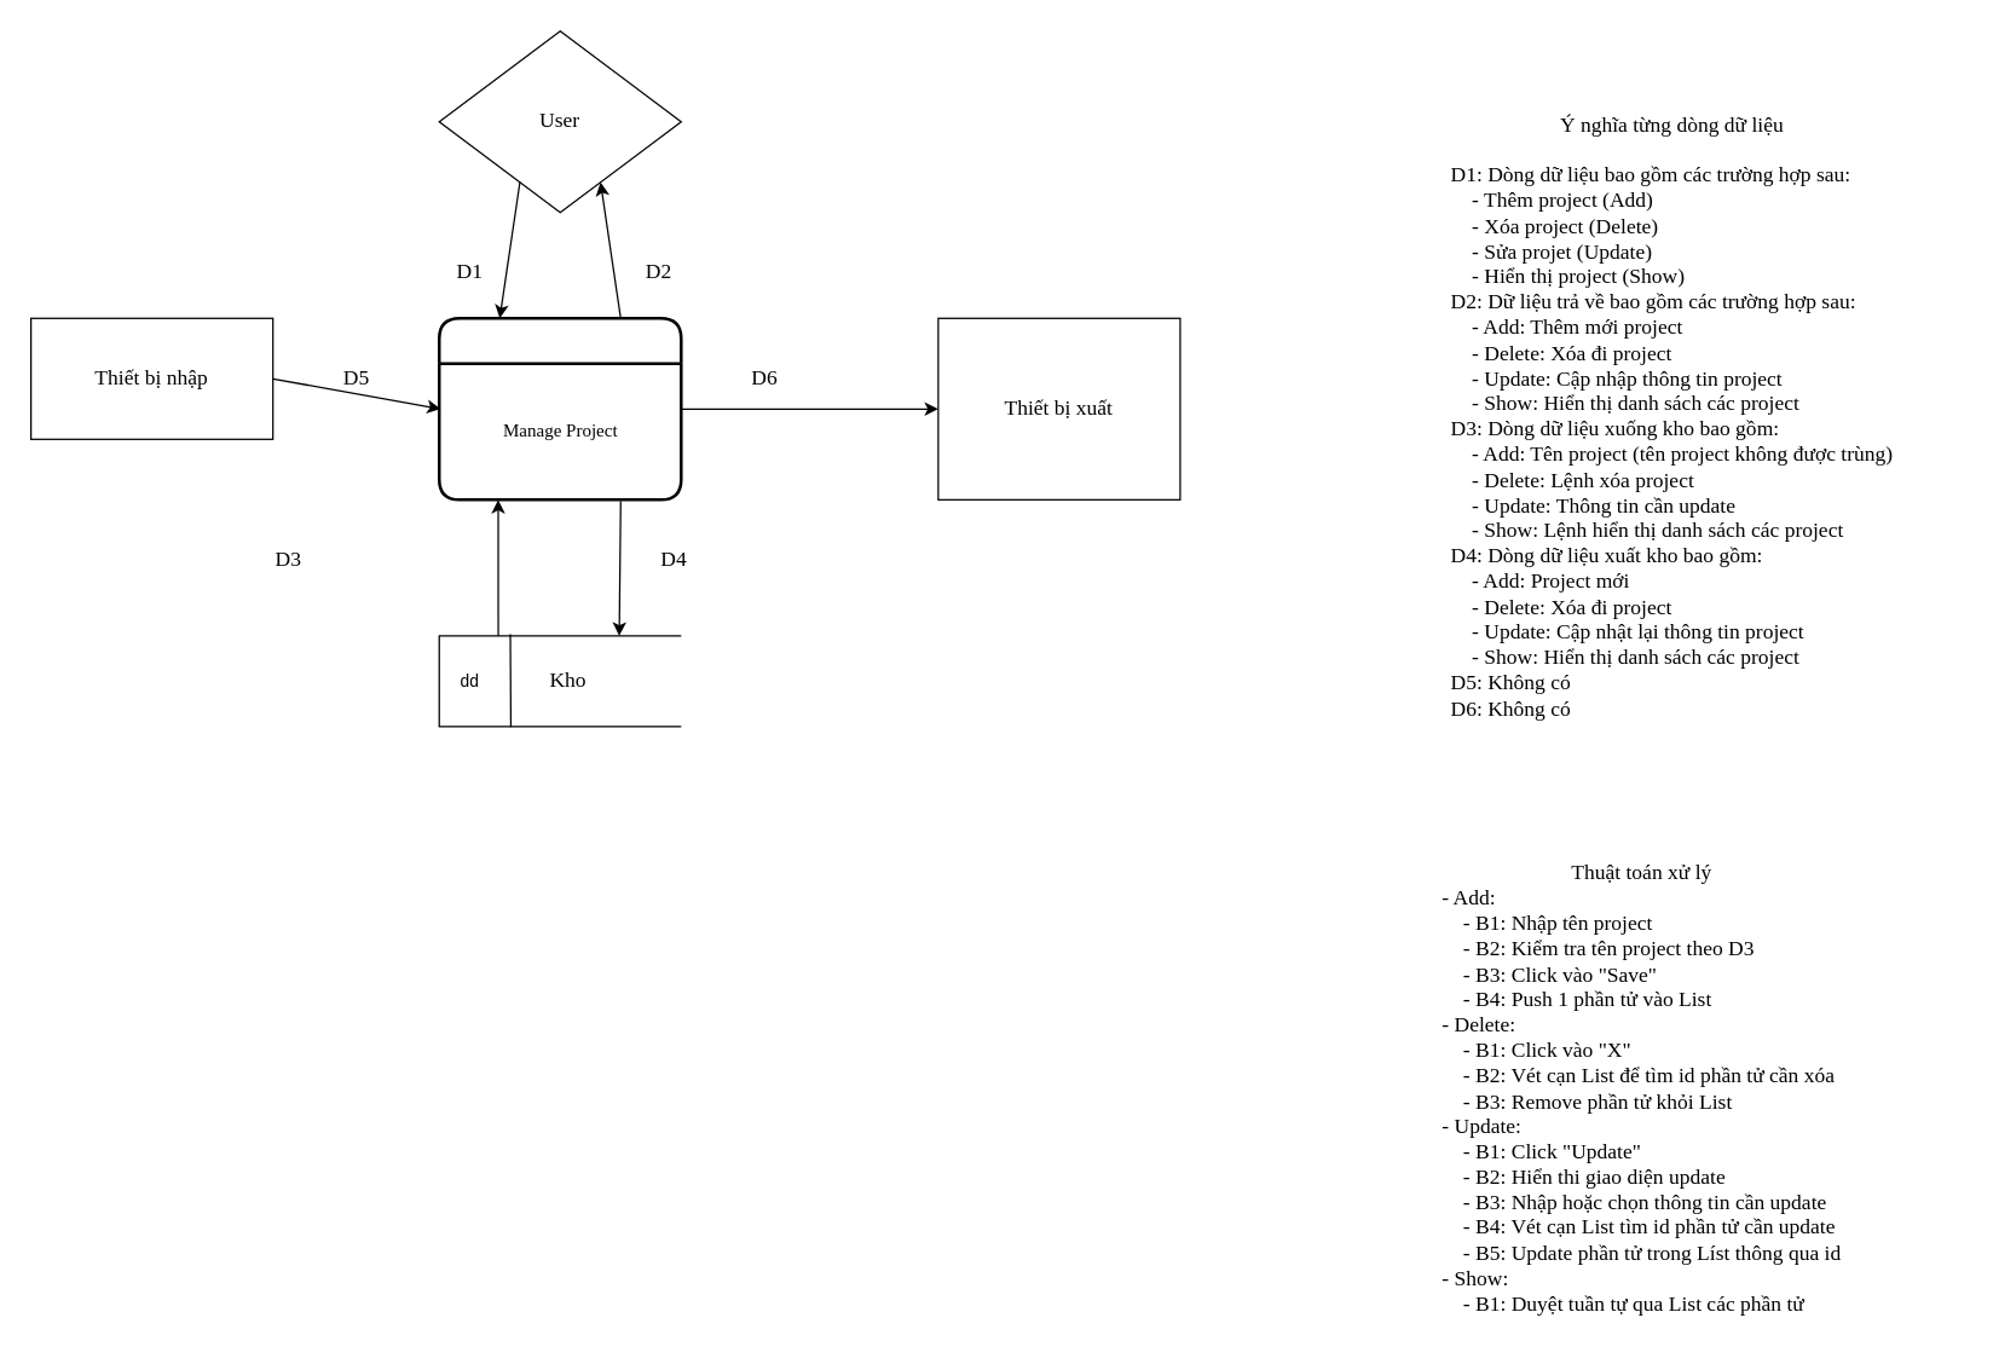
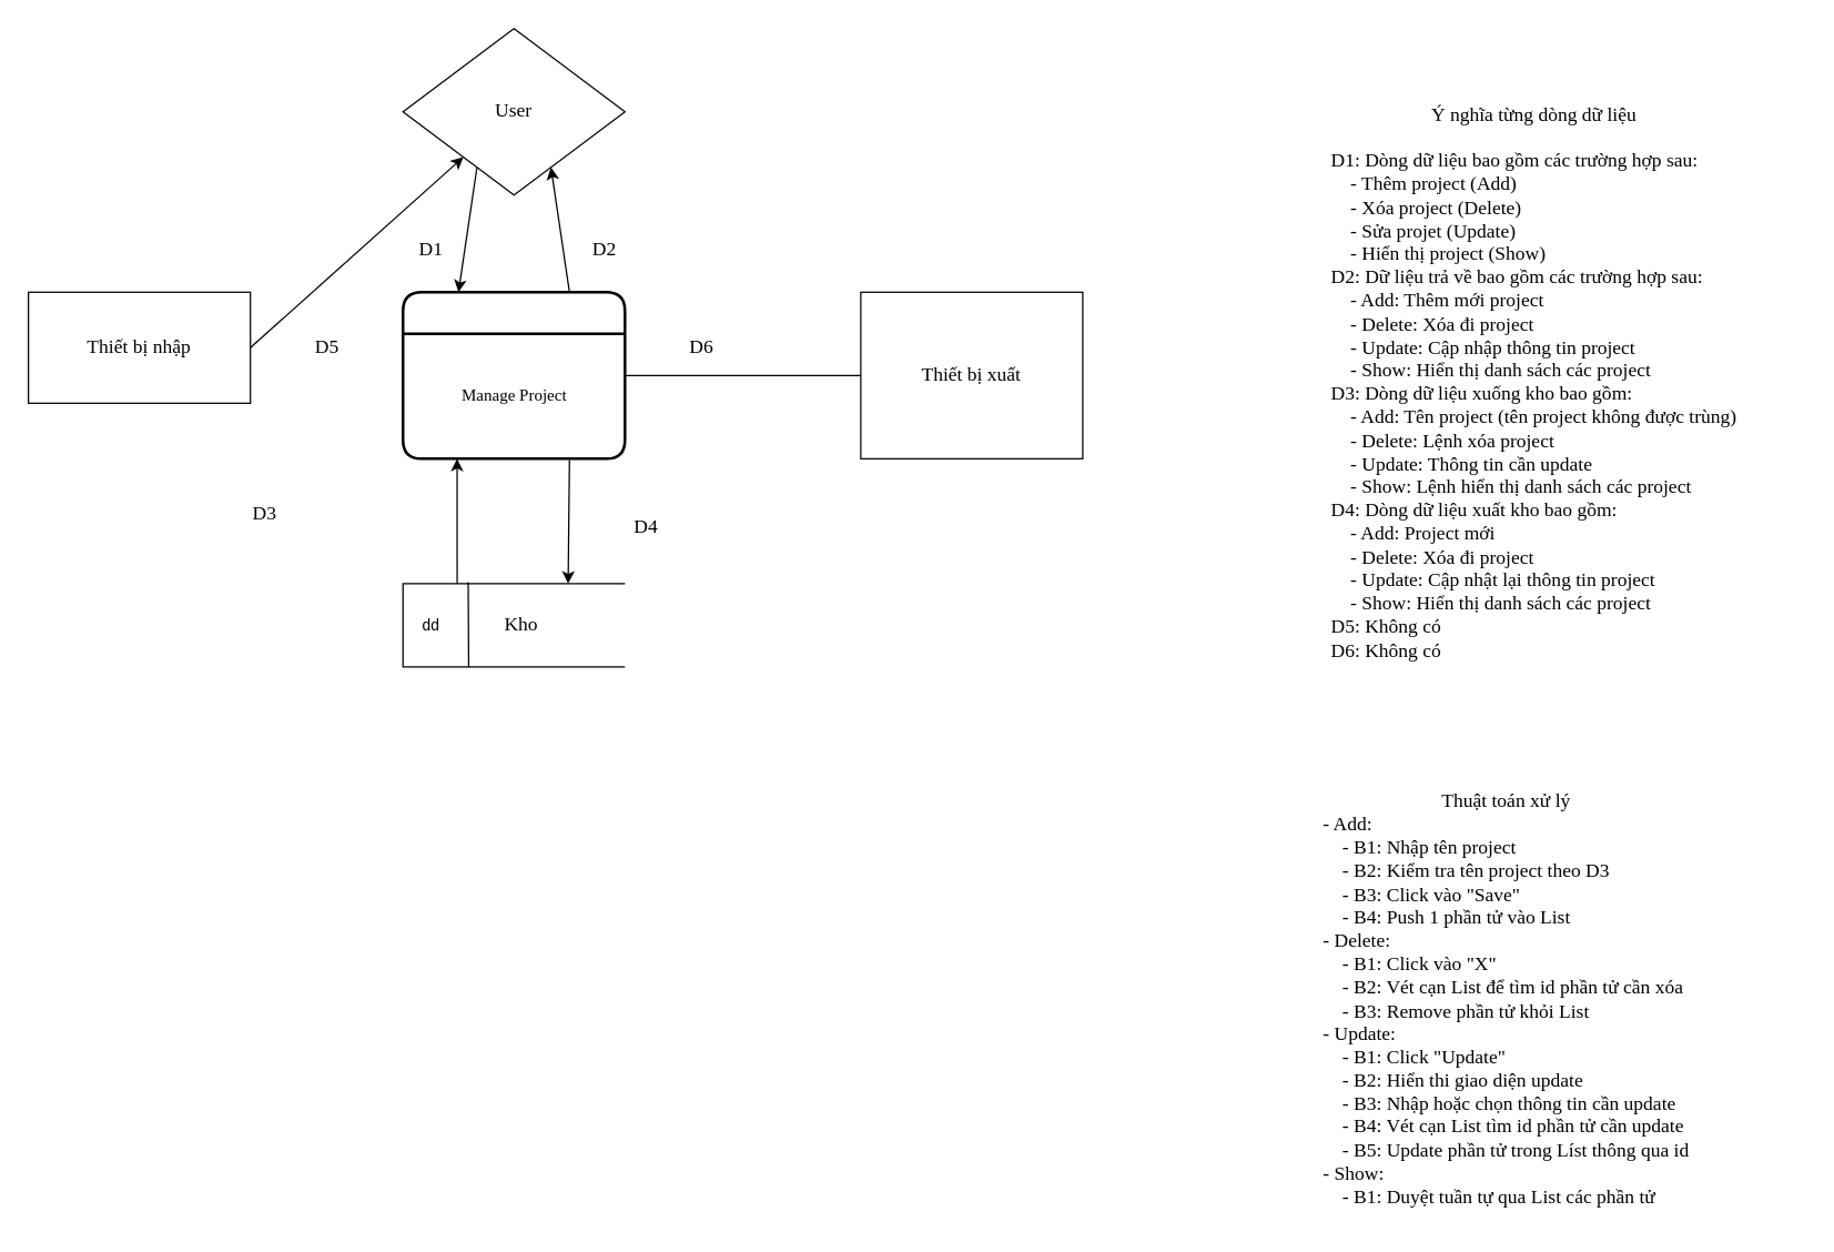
- <mxCell id="12" value="" style="endArrow=classic;html=1;fontFamily=Verdana;entryX=0.006;entryY=0.333;entryDx=0;entryDy=0;entryPerimeter=0;exitX=1;exitY=0.5;exitDx=0;exitDy=0;" edge="1" parent="1" source="6" target="3"><mxGeometry width="50" height="50" relative="1" as="geometry"><mxPoint x="181" y="241" as="sourcePoint" /><mxPoint x="350" y="230" as="targetPoint" /></mxGeometry></mxCell>
+ <mxCell id="12" value="" style="endArrow=classic;html=1;fontFamily=Verdana;exitX=1;exitY=0.5;exitDx=0;exitDy=0;" edge="1" parent="1" source="6" target="4"><mxGeometry width="50" height="50" relative="1" as="geometry"><mxPoint x="181" y="241" as="sourcePoint" /><mxPoint x="350" y="230" as="targetPoint" /></mxGeometry></mxCell>
- <mxCell id="13" value="" style="endArrow=classic;html=1;fontFamily=Verdana;exitX=1;exitY=0.333;exitDx=0;exitDy=0;entryX=0;entryY=0.5;entryDx=0;entryDy=0;exitPerimeter=0;" edge="1" parent="1" source="3" target="5"><mxGeometry width="50" height="50" relative="1" as="geometry"><mxPoint x="360" y="170" as="sourcePoint" /><mxPoint x="360" y="240" as="targetPoint" /></mxGeometry></mxCell>
+ <mxCell id="13" value="" style="endArrow=none;html=1;fontFamily=Verdana;exitX=1;exitY=0.333;exitDx=0;exitDy=0;entryX=0;entryY=0.5;entryDx=0;entryDy=0;exitPerimeter=0;" edge="1" parent="1" source="3" target="5"><mxGeometry width="50" height="50" relative="1" as="geometry"><mxPoint x="360" y="170" as="sourcePoint" /><mxPoint x="360" y="240" as="targetPoint" /></mxGeometry></mxCell>
- <mxCell id="17" value="&lt;div style=&quot;font-size: 14px&quot;&gt;&lt;font style=&quot;font-size: 14px&quot;&gt;D4&lt;/font&gt;&lt;/div&gt;" style="text;html=1;align=center;verticalAlign=middle;resizable=0;points=[];autosize=1;fontFamily=Verdana;" vertex="1" parent="1"><mxGeometry x="425" y="360" width="40" height="20" as="geometry" /></mxCell>
+ <mxCell id="17" value="&lt;div style=&quot;font-size: 14px&quot;&gt;&lt;font style=&quot;font-size: 14px&quot;&gt;D4&lt;/font&gt;&lt;/div&gt;" style="text;html=1;align=center;verticalAlign=middle;resizable=0;points=[];autosize=1;fontFamily=Verdana;" vertex="1" parent="1"><mxGeometry x="445" y="370" width="40" height="20" as="geometry" /></mxCell>
